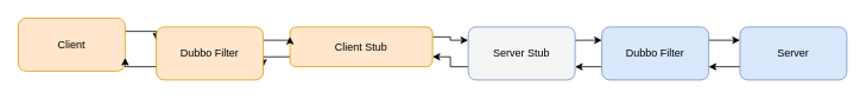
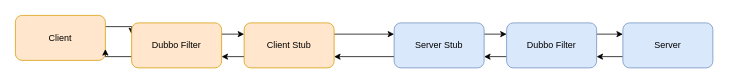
- <mxCell id="6" value="Client Stub" style="rounded=1;whiteSpace=wrap;html=1;fillColor=#ffe6cc;strokeColor=#d79b00;" vertex="1" parent="1"><mxGeometry x="325" y="30" width="160" height="45" as="geometry" /></mxCell>
+ <mxCell id="6" value="Client Stub" style="rounded=1;whiteSpace=wrap;html=1;fillColor=#ffe6cc;strokeColor=#d79b00;" vertex="1" parent="1"><mxGeometry x="325" y="30" width="120" height="60" as="geometry" /></mxCell>
- <mxCell id="9" value="Server Stub" style="rounded=1;whiteSpace=wrap;html=1;fillColor=#f5f5f5;strokeColor=#6c8ebf;" vertex="1" parent="1"><mxGeometry x="525" y="30" width="120" height="60" as="geometry" /></mxCell>
+ <mxCell id="9" value="Server Stub" style="rounded=1;whiteSpace=wrap;html=1;fillColor=#dae8fc;strokeColor=#6c8ebf;" vertex="1" parent="1"><mxGeometry x="525" y="30" width="120" height="60" as="geometry" /></mxCell>
